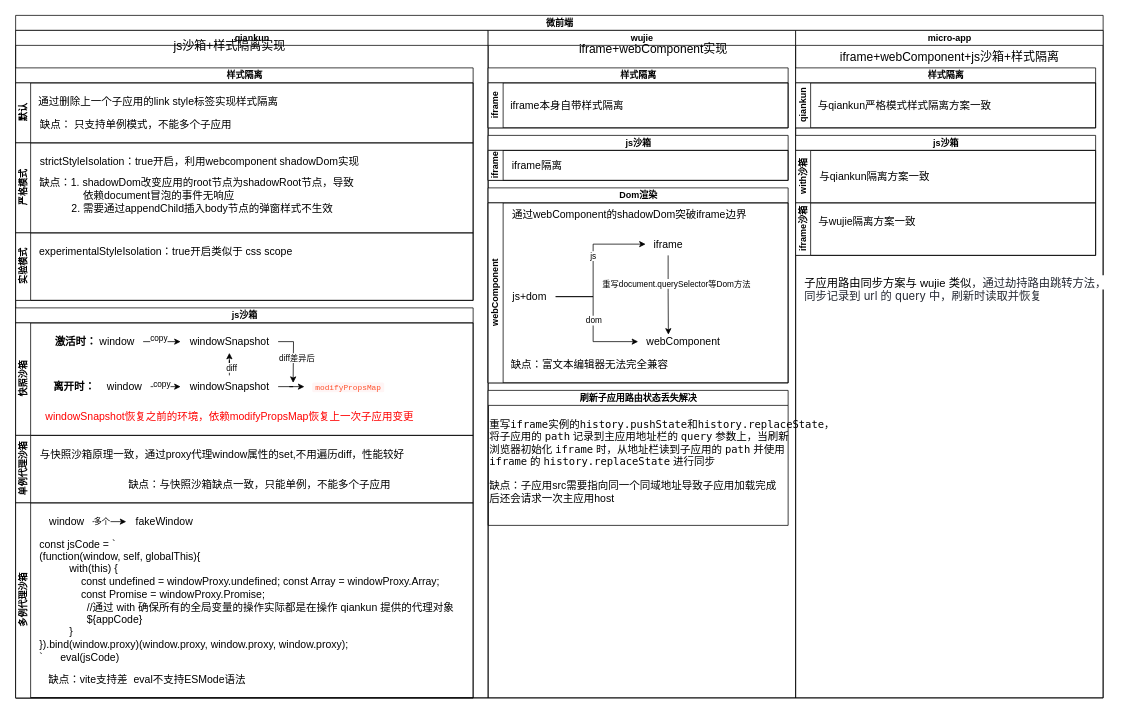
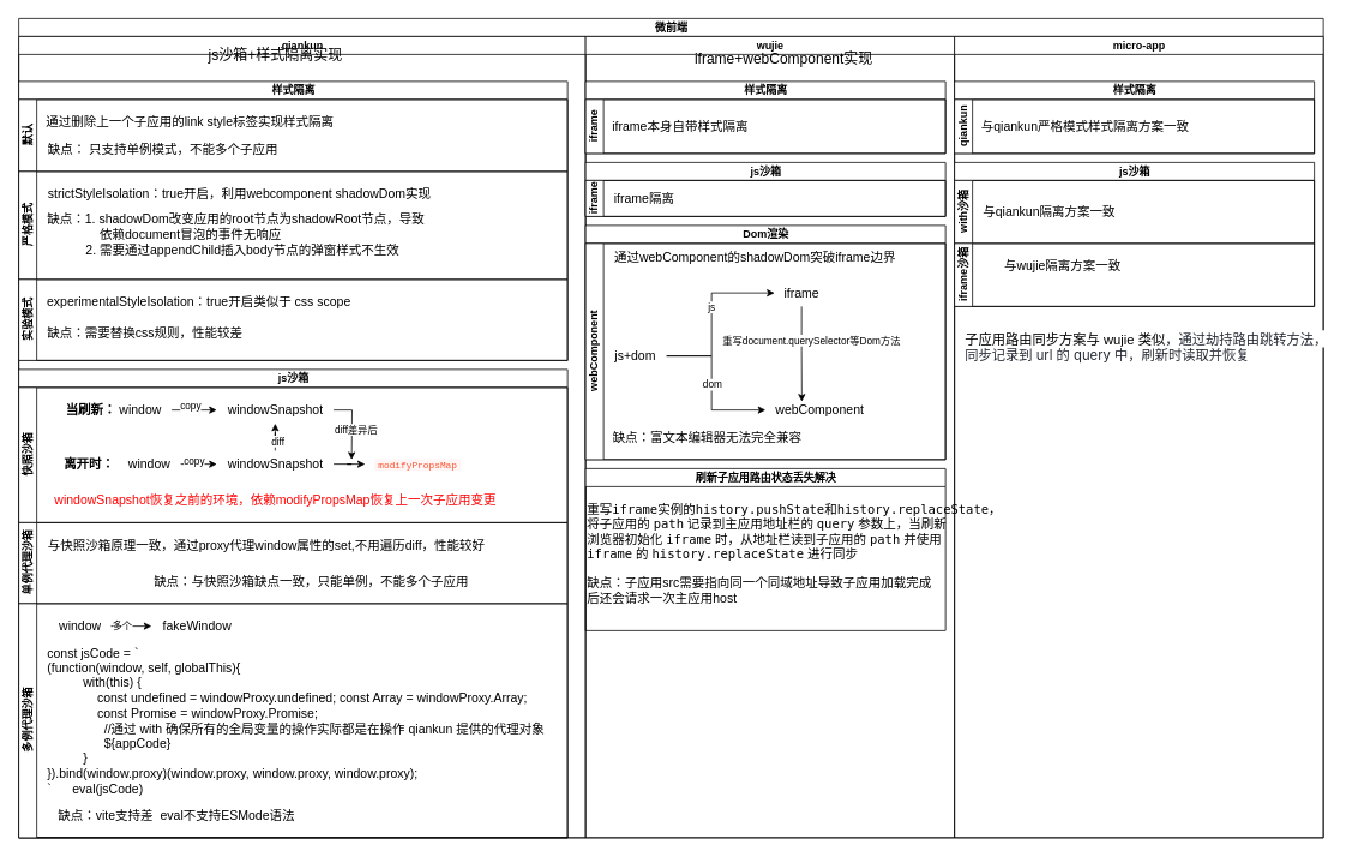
- <mxCell id="72" value="&lt;font style=&quot;font-size: 16px;&quot;&gt;iframe+webComponent+js沙箱+样式隔离&lt;/font&gt;" style="text;html=1;align=center;verticalAlign=middle;resizable=0;points=[];autosize=1;strokeColor=none;fillColor=none;" vertex="1" parent="71"><mxGeometry x="45" y="20" width="320" height="30" as="geometry" /></mxCell>
- <mxCell id="80" value="&lt;span style=&quot;font-size: 14px;&quot;&gt;与wujie隔离方案一致&lt;/span&gt;" style="text;html=1;align=center;verticalAlign=middle;resizable=0;points=[];autosize=1;strokeColor=none;fillColor=none;" vertex="1" parent="79"><mxGeometry x="20" y="10" width="150" height="30" as="geometry" /></mxCell>
+ <mxCell id="80" value="&lt;span style=&quot;font-size: 14px;&quot;&gt;与wujie隔离方案一致&lt;/span&gt;" style="text;html=1;align=center;verticalAlign=middle;resizable=0;points=[];autosize=1;strokeColor=none;fillColor=none;" vertex="1" parent="79"><mxGeometry x="45" y="10" width="150" height="30" as="geometry" /></mxCell>
+ <mxCell id="14" value="&lt;font style=&quot;font-size: 14px;&quot;&gt;缺点：需要替换css规则，性能较差&lt;/font&gt;" style="text;html=1;align=center;verticalAlign=middle;resizable=0;points=[];autosize=1;strokeColor=none;fillColor=none;" parent="12" vertex="1"><mxGeometry x="20" y="45" width="240" height="30" as="geometry" /></mxCell>
- <mxCell id="25" value="&lt;font style=&quot;font-size: 14px;&quot;&gt;&lt;b&gt;激活时：&lt;/b&gt;&lt;/font&gt;" style="text;html=1;align=center;verticalAlign=middle;resizable=0;points=[];autosize=1;strokeColor=none;fillColor=none;" vertex="1" parent="18"><mxGeometry x="-60" width="80" height="30" as="geometry" /></mxCell>
+ <mxCell id="25" value="&lt;font style=&quot;font-size: 14px;&quot;&gt;&lt;b&gt;当刷新：&lt;/b&gt;&lt;/font&gt;" style="text;html=1;align=center;verticalAlign=middle;resizable=0;points=[];autosize=1;strokeColor=none;fillColor=none;" vertex="1" parent="18"><mxGeometry x="-60" width="80" height="30" as="geometry" /></mxCell>
